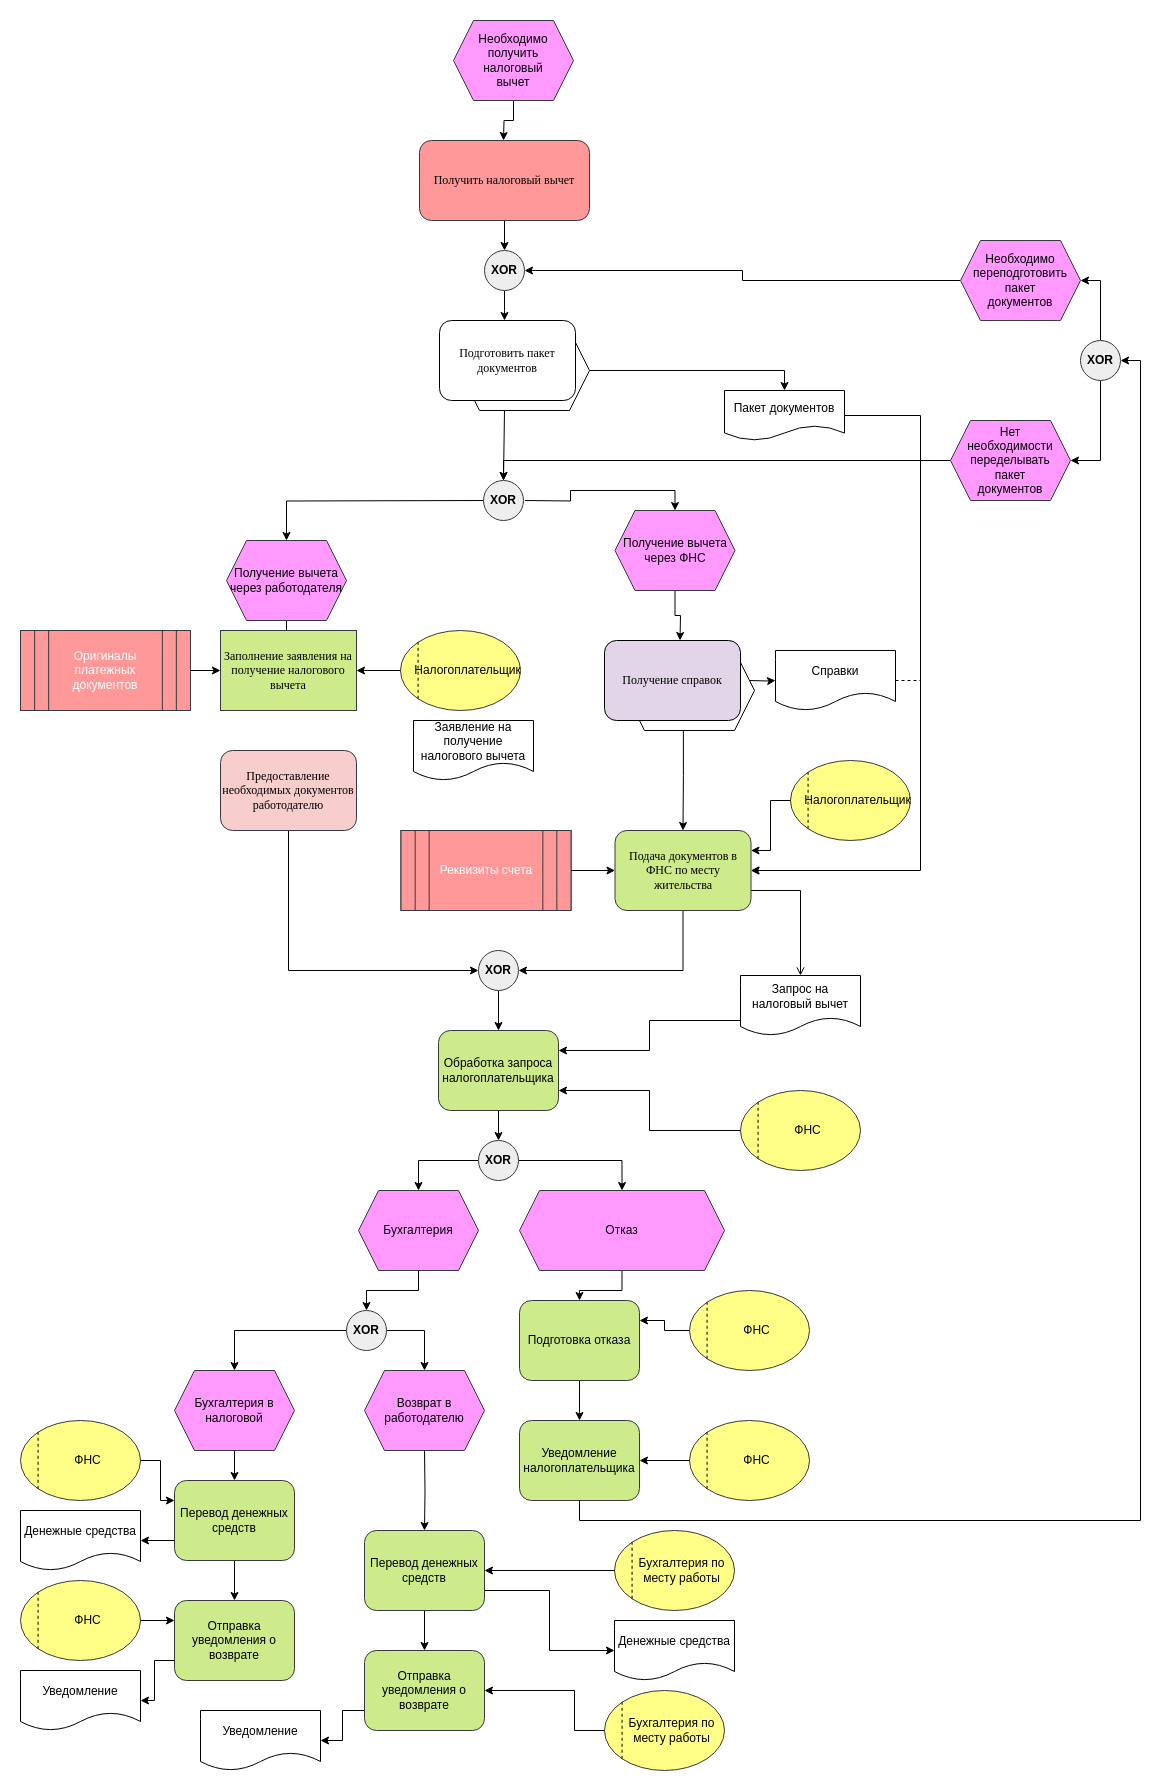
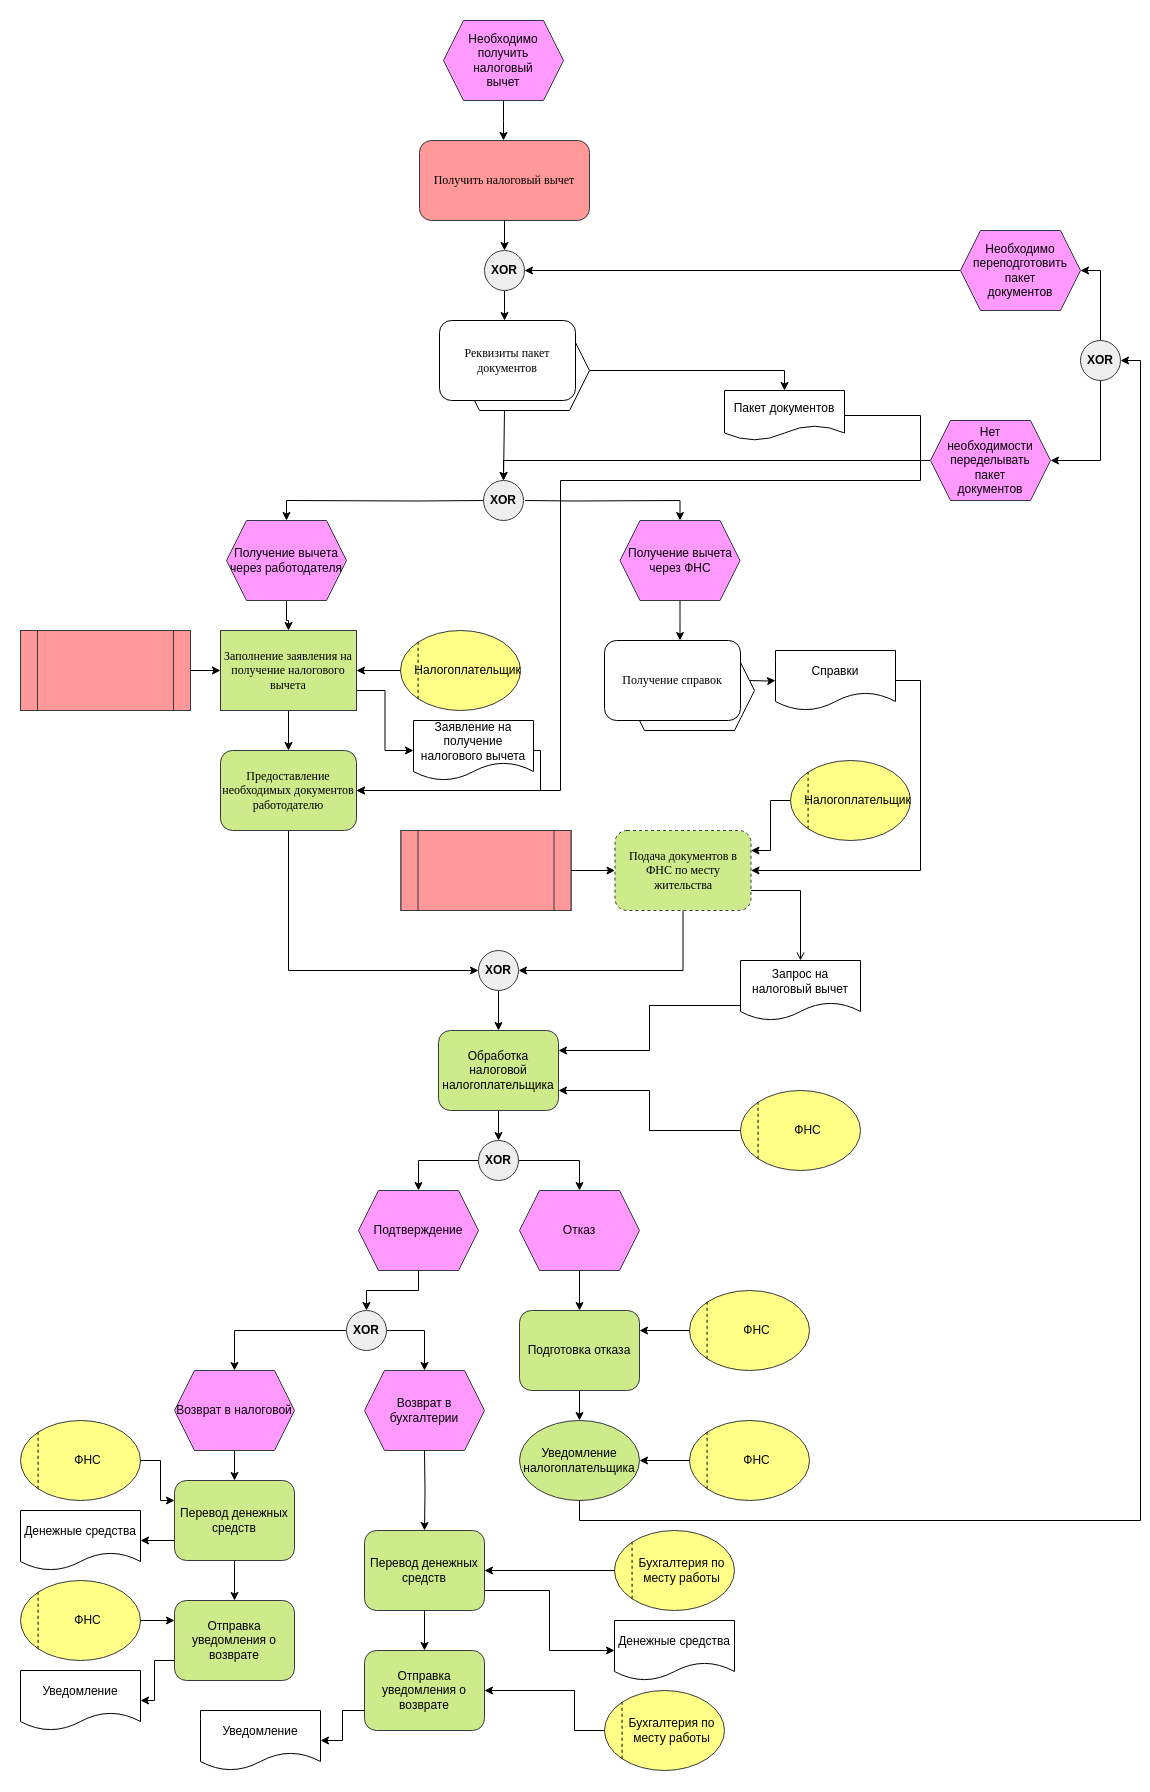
- <mxCell id="3" value="Необходимо&lt;br&gt;получить&lt;br&gt;налоговый&lt;br&gt;вычет" style="shape=hexagon;perimeter=hexagonPerimeter2;whiteSpace=wrap;html=1;fixedSize=1;rounded=0;strokeColor=#36393d;fillColor=#FF99FF;" parent="1" vertex="1"><mxGeometry x="453" y="20" width="120" height="80" as="geometry" /></mxCell>
+ <mxCell id="3" value="Необходимо&lt;br&gt;получить&lt;br&gt;налоговый&lt;br&gt;вычет" style="shape=hexagon;perimeter=hexagonPerimeter2;whiteSpace=wrap;html=1;fixedSize=1;rounded=0;strokeColor=#36393d;fillColor=#FF99FF;" parent="1" vertex="1"><mxGeometry x="443" y="20" width="120" height="80" as="geometry" /></mxCell>
- <mxCell id="124" value="Необходимо&lt;br&gt;переподготовить&lt;br&gt;пакет &lt;br&gt;документов" style="shape=hexagon;perimeter=hexagonPerimeter2;whiteSpace=wrap;html=1;fixedSize=1;rounded=0;strokeColor=#36393d;fillColor=#FF99FF;fontColor=#000000;" parent="1" vertex="1"><mxGeometry x="960" y="240" width="120" height="80" as="geometry" /></mxCell>
+ <mxCell id="124" value="Необходимо&lt;br&gt;переподготовить&lt;br&gt;пакет &lt;br&gt;документов" style="shape=hexagon;perimeter=hexagonPerimeter2;whiteSpace=wrap;html=1;fixedSize=1;rounded=0;strokeColor=#36393d;fillColor=#FF99FF;fontColor=#000000;" parent="1" vertex="1"><mxGeometry x="960" y="230" width="120" height="80" as="geometry" /></mxCell>
- <mxCell id="122" value="&lt;span style=&quot;font-family: &amp;#34;calibri&amp;#34;&quot;&gt;Подготовить пакет документов&lt;/span&gt;" style="rounded=1;whiteSpace=wrap;html=1;" parent="1" vertex="1"><mxGeometry x="439" y="320" width="136" height="80" as="geometry" /></mxCell>
+ <mxCell id="122" value="&lt;span style=&quot;font-family: &amp;#34;calibri&amp;#34;&quot;&gt;Реквизиты пакет документов&lt;/span&gt;" style="rounded=1;whiteSpace=wrap;html=1;" parent="1" vertex="1"><mxGeometry x="439" y="320" width="136" height="80" as="geometry" /></mxCell>
- <mxCell id="126" value="Нет &lt;br&gt;необходимости&lt;br&gt;переделывать&lt;br&gt;пакет &lt;br&gt;документов" style="shape=hexagon;perimeter=hexagonPerimeter2;whiteSpace=wrap;html=1;fixedSize=1;rounded=0;strokeColor=#36393d;fillColor=#FF99FF;fontColor=#000000;" parent="1" vertex="1"><mxGeometry x="950" y="420" width="120" height="80" as="geometry" /></mxCell>
+ <mxCell id="126" value="Нет &lt;br&gt;необходимости&lt;br&gt;переделывать&lt;br&gt;пакет &lt;br&gt;документов" style="shape=hexagon;perimeter=hexagonPerimeter2;whiteSpace=wrap;html=1;fixedSize=1;rounded=0;strokeColor=#36393d;fillColor=#FF99FF;fontColor=#000000;" parent="1" vertex="1"><mxGeometry x="930" y="420" width="120" height="80" as="geometry" /></mxCell>
+ <mxCell id="117" style="edgeStyle=orthogonalEdgeStyle;rounded=0;orthogonalLoop=1;jettySize=auto;html=1;exitX=1;exitY=0.5;exitDx=0;exitDy=0;entryX=1;entryY=0.5;entryDx=0;entryDy=0;" parent="1" source="118" target="106" edge="1"><mxGeometry relative="1" as="geometry"><Array as="points"><mxPoint x="920" y="415" /><mxPoint x="920" y="480" /><mxPoint x="560" y="480" /><mxPoint x="560" y="790" /></Array></mxGeometry></mxCell>
- <mxCell id="85" value="Получение вычета через ФНС" style="shape=hexagon;perimeter=hexagonPerimeter2;whiteSpace=wrap;html=1;fixedSize=1;rounded=0;strokeColor=#36393d;fillColor=#FF99FF;fontColor=#000000;" parent="1" vertex="1"><mxGeometry x="614.5" y="510" width="120" height="80" as="geometry" /></mxCell>
+ <mxCell id="85" value="Получение вычета через ФНС" style="shape=hexagon;perimeter=hexagonPerimeter2;whiteSpace=wrap;html=1;fixedSize=1;rounded=0;strokeColor=#36393d;fillColor=#FF99FF;fontColor=#000000;" parent="1" vertex="1"><mxGeometry x="619.5" y="520" width="120" height="80" as="geometry" /></mxCell>
- <mxCell id="116" style="edgeStyle=orthogonalEdgeStyle;rounded=0;orthogonalLoop=1;jettySize=auto;html=1;exitX=1;exitY=0.5;exitDx=0;exitDy=0;entryX=1;entryY=0.5;entryDx=0;entryDy=0;" parent="1" source="118" target="7" edge="1"><mxGeometry relative="1" as="geometry"><Array as="points"><mxPoint x="920" y="415" /><mxPoint x="920" y="870" /></Array></mxGeometry></mxCell>
- <mxCell id="83" value="Получение вычета через работодателя" style="shape=hexagon;perimeter=hexagonPerimeter2;whiteSpace=wrap;html=1;fixedSize=1;rounded=0;strokeColor=#36393d;fillColor=#FF99FF;fontColor=#000000;" parent="1" vertex="1"><mxGeometry x="226" y="540" width="120" height="80" as="geometry" /></mxCell>
+ <mxCell id="83" value="Получение вычета через работодателя" style="shape=hexagon;perimeter=hexagonPerimeter2;whiteSpace=wrap;html=1;fixedSize=1;rounded=0;strokeColor=#36393d;fillColor=#FF99FF;fontColor=#000000;" parent="1" vertex="1"><mxGeometry x="226" y="520" width="120" height="80" as="geometry" /></mxCell>
- <mxCell id="93" value="&lt;font color=&quot;#ffffff&quot;&gt;Оригиналы платежных документов&lt;/font&gt;" style="shape=process;whiteSpace=wrap;html=1;backgroundOutline=1;rounded=0;strokeColor=#36393d;fillColor=#FF9999;" parent="91" vertex="1"><mxGeometry x="14.167" width="141.667" height="80" as="geometry" /></mxCell>
- <mxCell id="120" value="&lt;span style=&quot;font-family: &amp;#34;calibri&amp;#34;&quot;&gt;Получение справок&lt;/span&gt;" style="rounded=1;whiteSpace=wrap;html=1;fillColor=#e1d5e7;" parent="1" vertex="1"><mxGeometry x="604" y="640" width="136" height="80" as="geometry" /></mxCell>
+ <mxCell id="120" value="&lt;span style=&quot;font-family: &amp;#34;calibri&amp;#34;&quot;&gt;Получение справок&lt;/span&gt;" style="rounded=1;whiteSpace=wrap;html=1;" parent="1" vertex="1"><mxGeometry x="604" y="640" width="136" height="80" as="geometry" /></mxCell>
- <mxCell id="103" style="edgeStyle=orthogonalEdgeStyle;rounded=0;orthogonalLoop=1;jettySize=auto;html=1;exitX=1;exitY=0.5;exitDx=0;exitDy=0;entryX=1;entryY=0.5;entryDx=0;entryDy=0;endArrow=classic;endFill=1;dashed=1;" parent="1" source="104" target="7" edge="1"><mxGeometry relative="1" as="geometry"><Array as="points"><mxPoint x="920" y="680" /><mxPoint x="920" y="870" /></Array></mxGeometry></mxCell>
+ <mxCell id="103" style="edgeStyle=orthogonalEdgeStyle;rounded=0;orthogonalLoop=1;jettySize=auto;html=1;exitX=1;exitY=0.5;exitDx=0;exitDy=0;entryX=1;entryY=0.5;entryDx=0;entryDy=0;endArrow=classic;endFill=1;" parent="1" source="104" target="7" edge="1"><mxGeometry relative="1" as="geometry"><Array as="points"><mxPoint x="920" y="680" /><mxPoint x="920" y="870" /></Array></mxGeometry></mxCell>
+ <mxCell id="88" style="edgeStyle=orthogonalEdgeStyle;rounded=0;orthogonalLoop=1;jettySize=auto;html=1;exitX=1;exitY=0.75;exitDx=0;exitDy=0;entryX=0;entryY=0.5;entryDx=0;entryDy=0;fontColor=#000000;" parent="1" source="90" target="100" edge="1"><mxGeometry relative="1" as="geometry" /></mxCell>
+ <mxCell id="89" value="" style="edgeStyle=orthogonalEdgeStyle;rounded=0;orthogonalLoop=1;jettySize=auto;html=1;endArrow=classic;endFill=1;" parent="1" source="90" target="106" edge="1"><mxGeometry relative="1" as="geometry" /></mxCell>
+ <mxCell id="99" style="edgeStyle=orthogonalEdgeStyle;rounded=0;orthogonalLoop=1;jettySize=auto;html=1;exitX=1;exitY=0.5;exitDx=0;exitDy=0;entryX=1;entryY=0.5;entryDx=0;entryDy=0;endArrow=classic;endFill=1;" parent="1" source="100" target="106" edge="1"><mxGeometry relative="1" as="geometry"><Array as="points"><mxPoint x="540" y="750" /><mxPoint x="540" y="790" /></Array></mxGeometry></mxCell>
- <mxCell id="102" style="edgeStyle=orthogonalEdgeStyle;rounded=0;orthogonalLoop=1;jettySize=auto;html=1;exitX=0.58;exitY=1.01;exitDx=0;exitDy=0;entryX=0.5;entryY=0;entryDx=0;entryDy=0;endArrow=classic;endFill=1;exitPerimeter=0;" parent="1" source="120" target="7" edge="1"><mxGeometry relative="1" as="geometry"><mxPoint x="674.5" y="720" as="sourcePoint" /></mxGeometry></mxCell>
- <mxCell id="106" value="&lt;font face=&quot;calibri&quot;&gt;Предоставление необходимых документов работодателю&lt;/font&gt;" style="rounded=1;whiteSpace=wrap;html=1;fillColor=#f8cecc;strokeColor=#36393d;" parent="1" vertex="1"><mxGeometry x="220" y="750" width="136" height="80" as="geometry" /></mxCell>
+ <mxCell id="106" value="&lt;font face=&quot;calibri&quot;&gt;Предоставление необходимых документов работодателю&lt;/font&gt;" style="rounded=1;whiteSpace=wrap;html=1;fillColor=#cdeb8b;strokeColor=#36393d;" parent="1" vertex="1"><mxGeometry x="220" y="750" width="136" height="80" as="geometry" /></mxCell>
- <mxCell id="20" value="&lt;font color=&quot;#ffffff&quot;&gt;Реквизиты счета&lt;/font&gt;" style="shape=process;whiteSpace=wrap;html=1;backgroundOutline=1;rounded=0;strokeColor=#36393d;fillColor=#FF9999;" parent="18" vertex="1"><mxGeometry x="14.167" width="141.667" height="80" as="geometry" /></mxCell>
- <mxCell id="7" value="&lt;span style=&quot;font-family: &amp;#34;calibri&amp;#34;&quot;&gt;Подача документов в ФНС по месту жительства&lt;/span&gt;" style="rounded=1;whiteSpace=wrap;html=1;fillColor=#cdeb8b;strokeColor=#36393d;" parent="1" vertex="1"><mxGeometry x="614.5" y="830" width="136" height="80" as="geometry" /></mxCell>
+ <mxCell id="7" value="&lt;span style=&quot;font-family: &amp;#34;calibri&amp;#34;&quot;&gt;Подача документов в ФНС по месту жительства&lt;/span&gt;" style="rounded=1;whiteSpace=wrap;html=1;fillColor=#cdeb8b;strokeColor=#36393d;dashed=1;" parent="1" vertex="1"><mxGeometry x="614.5" y="830" width="136" height="80" as="geometry" /></mxCell>
- <mxCell id="30" value="Запрос на налоговый вычет" style="shape=document;whiteSpace=wrap;html=1;boundedLbl=1;" parent="1" vertex="1"><mxGeometry x="740" y="975" width="120" height="60" as="geometry" /></mxCell>
+ <mxCell id="30" value="Запрос на налоговый вычет" style="shape=document;whiteSpace=wrap;html=1;boundedLbl=1;" parent="1" vertex="1"><mxGeometry x="740" y="960" width="120" height="60" as="geometry" /></mxCell>
- <mxCell id="13" value="Обработка запроса налогоплательщика" style="rounded=1;whiteSpace=wrap;html=1;fillColor=#cdeb8b;strokeColor=#36393d;fontColor=#000000;" parent="1" vertex="1"><mxGeometry x="438" y="1030" width="120" height="80" as="geometry" /></mxCell>
+ <mxCell id="13" value="Обработка налоговой налогоплательщика" style="rounded=1;whiteSpace=wrap;html=1;fillColor=#cdeb8b;strokeColor=#36393d;fontColor=#000000;" parent="1" vertex="1"><mxGeometry x="438" y="1030" width="120" height="80" as="geometry" /></mxCell>
- <mxCell id="28" value="Бухгалтерия" style="shape=hexagon;perimeter=hexagonPerimeter2;whiteSpace=wrap;html=1;fixedSize=1;rounded=0;strokeColor=#36393d;fillColor=#FF99FF;fontColor=#000000;" parent="1" vertex="1"><mxGeometry x="358" y="1190" width="120" height="80" as="geometry" /></mxCell>
+ <mxCell id="28" value="Подтверждение" style="shape=hexagon;perimeter=hexagonPerimeter2;whiteSpace=wrap;html=1;fixedSize=1;rounded=0;strokeColor=#36393d;fillColor=#FF99FF;fontColor=#000000;" parent="1" vertex="1"><mxGeometry x="358" y="1190" width="120" height="80" as="geometry" /></mxCell>
- <mxCell id="26" value="Отказ" style="shape=hexagon;perimeter=hexagonPerimeter2;whiteSpace=wrap;html=1;fixedSize=1;rounded=0;strokeColor=#36393d;fillColor=#FF99FF;fontColor=#000000;" parent="1" vertex="1"><mxGeometry x="519" y="1190" width="205" height="80" as="geometry" /></mxCell>
+ <mxCell id="26" value="Отказ" style="shape=hexagon;perimeter=hexagonPerimeter2;whiteSpace=wrap;html=1;fixedSize=1;rounded=0;strokeColor=#36393d;fillColor=#FF99FF;fontColor=#000000;" parent="1" vertex="1"><mxGeometry x="519" y="1190" width="120" height="80" as="geometry" /></mxCell>
- <mxCell id="32" value="Подготовка отказа" style="rounded=1;whiteSpace=wrap;html=1;fillColor=#cdeb8b;strokeColor=#36393d;fontColor=#000000;" parent="1" vertex="1"><mxGeometry x="519" y="1300" width="120" height="80" as="geometry" /></mxCell>
+ <mxCell id="32" value="Подготовка отказа" style="rounded=1;whiteSpace=wrap;html=1;fillColor=#cdeb8b;strokeColor=#36393d;fontColor=#000000;" parent="1" vertex="1"><mxGeometry x="519" y="1310" width="120" height="80" as="geometry" /></mxCell>
- <mxCell id="62" value="Бухгалтерия в налоговой" style="shape=hexagon;perimeter=hexagonPerimeter2;whiteSpace=wrap;html=1;fixedSize=1;rounded=0;strokeColor=#36393d;fillColor=#FF99FF;fontColor=#000000;" parent="1" vertex="1"><mxGeometry x="174" y="1370" width="120" height="80" as="geometry" /></mxCell>
+ <mxCell id="62" value="Возврат в налоговой" style="shape=hexagon;perimeter=hexagonPerimeter2;whiteSpace=wrap;html=1;fixedSize=1;rounded=0;strokeColor=#36393d;fillColor=#FF99FF;fontColor=#000000;" parent="1" vertex="1"><mxGeometry x="174" y="1370" width="120" height="80" as="geometry" /></mxCell>
- <mxCell id="60" value="Возврат в работодателю" style="shape=hexagon;perimeter=hexagonPerimeter2;whiteSpace=wrap;html=1;fixedSize=1;rounded=0;strokeColor=#36393d;fillColor=#FF99FF;fontColor=#000000;" parent="1" vertex="1"><mxGeometry x="364" y="1370" width="120" height="80" as="geometry" /></mxCell>
+ <mxCell id="60" value="Возврат в бухгалтерии" style="shape=hexagon;perimeter=hexagonPerimeter2;whiteSpace=wrap;html=1;fixedSize=1;rounded=0;strokeColor=#36393d;fillColor=#FF99FF;fontColor=#000000;" parent="1" vertex="1"><mxGeometry x="364" y="1370" width="120" height="80" as="geometry" /></mxCell>
- <mxCell id="33" value="Уведомление налогоплательщика" style="rounded=1;whiteSpace=wrap;html=1;fillColor=#cdeb8b;strokeColor=#36393d;fontColor=#000000;" parent="1" vertex="1"><mxGeometry x="519" y="1420" width="120" height="80" as="geometry" /></mxCell>
+ <mxCell id="33" value="Уведомление налогоплательщика" style="ellipse;whiteSpace=wrap;html=1;fillColor=#cdeb8b;strokeColor=#36393d;fontColor=#000000;" parent="1" vertex="1"><mxGeometry x="519" y="1420" width="120" height="80" as="geometry" /></mxCell>
